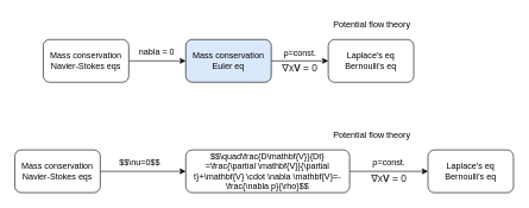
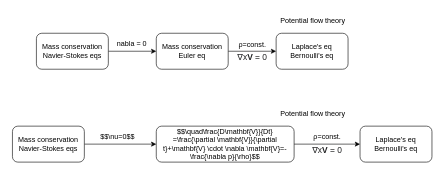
- <mxCell id="5" value="Mass conservation&lt;br&gt;Euler eq" style="whiteSpace=wrap;html=1;rounded=1;glass=0;strokeWidth=1;shadow=0;fillColor=#dae8fc;" parent="1" vertex="1"><mxGeometry x="260" y="55" width="120" height="60" as="geometry" /></mxCell>
+ <mxCell id="5" value="Mass conservation&lt;br&gt;Euler eq" style="whiteSpace=wrap;html=1;rounded=1;glass=0;strokeWidth=1;shadow=0;" parent="1" vertex="1"><mxGeometry x="260" y="55" width="120" height="60" as="geometry" /></mxCell>
